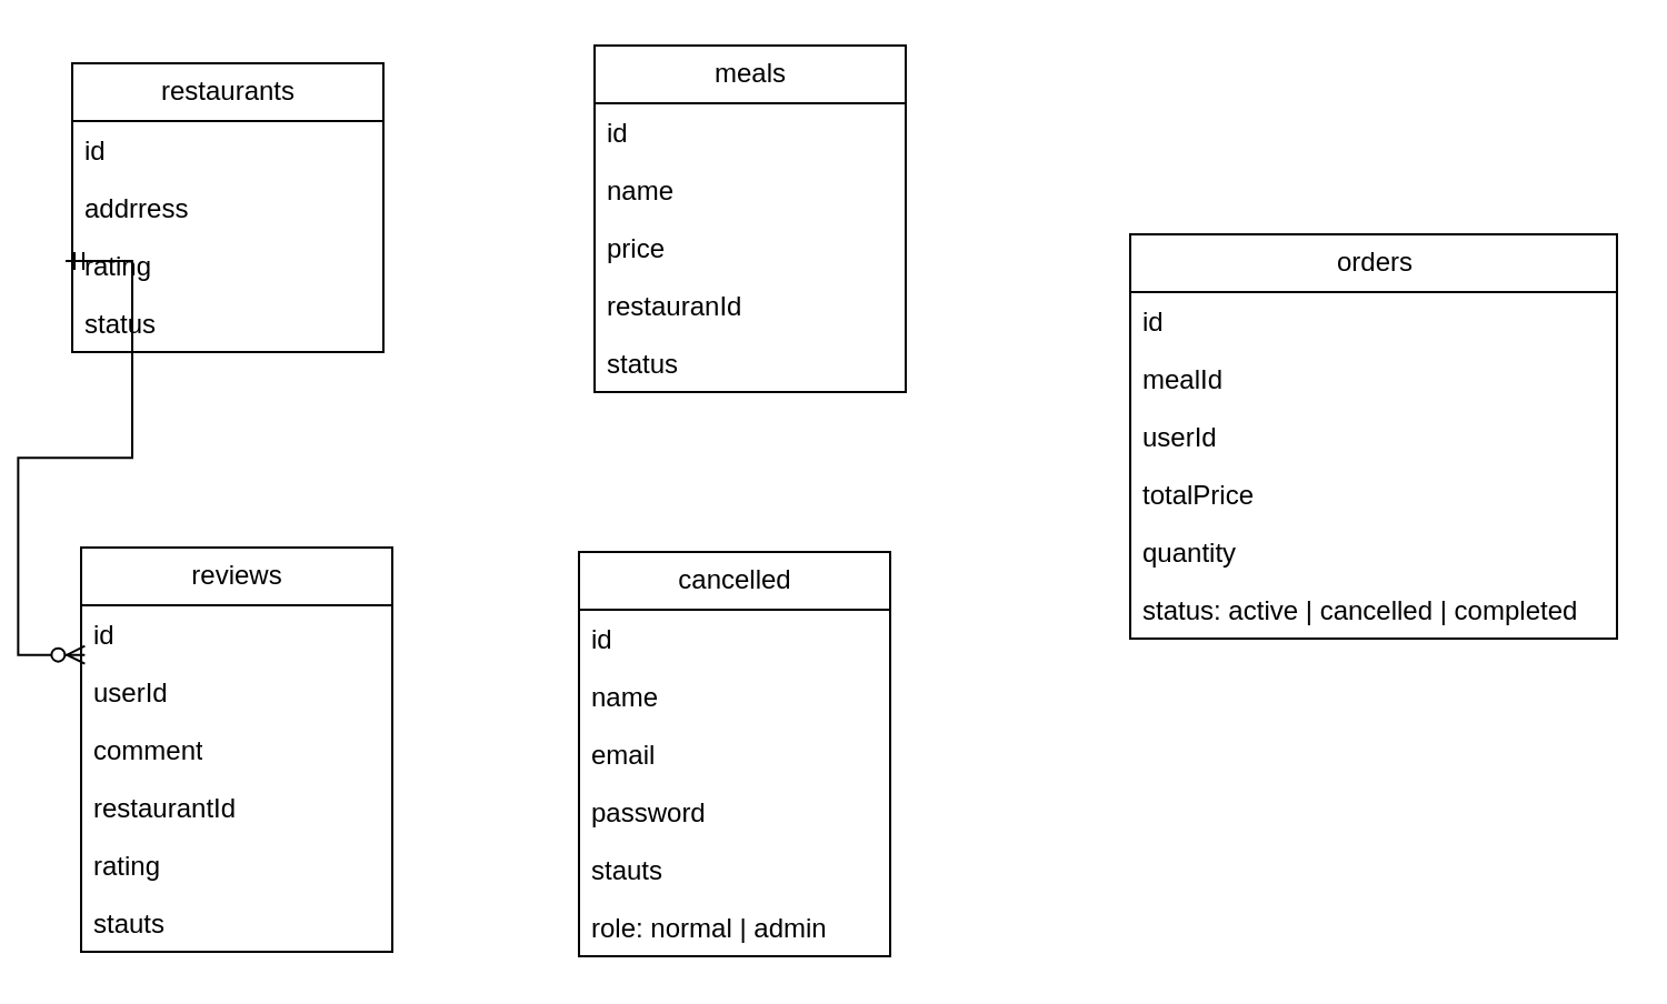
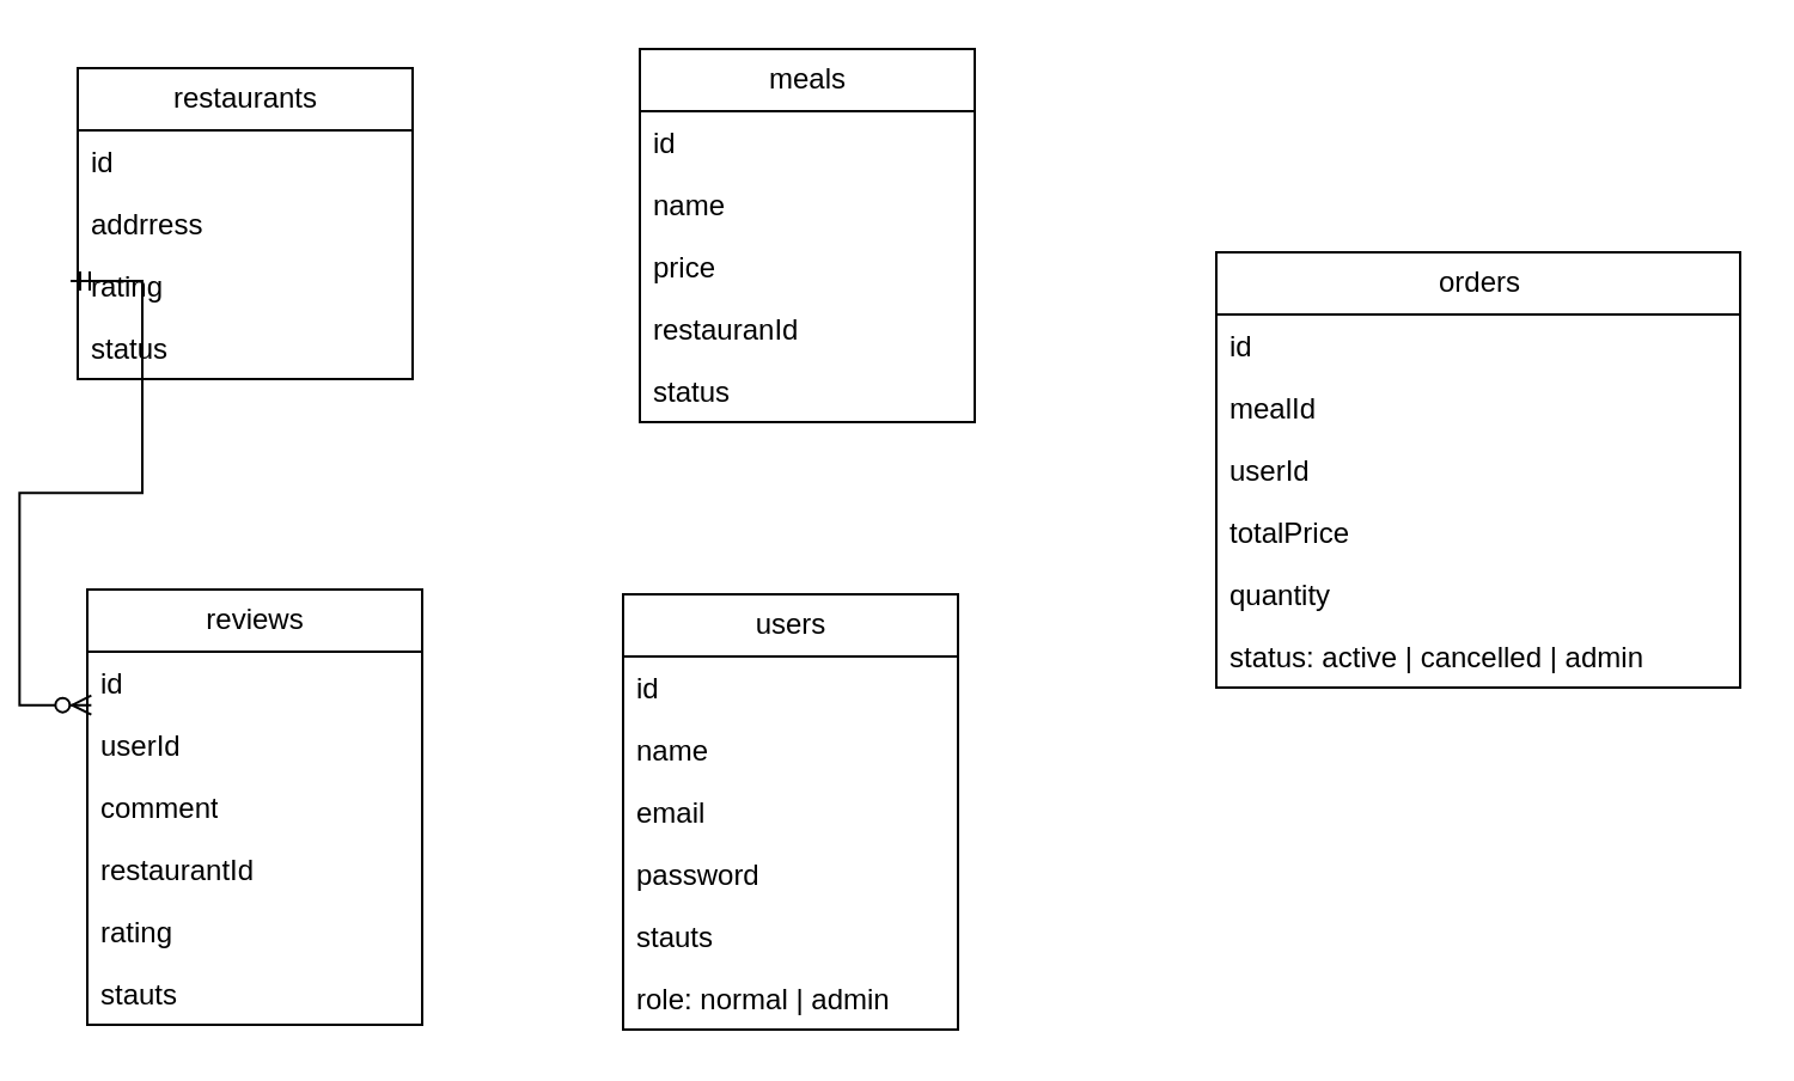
- <mxCell id="21" value="cancelled" style="swimlane;fontStyle=0;childLayout=stackLayout;horizontal=1;startSize=26;fillColor=none;horizontalStack=0;resizeParent=1;resizeParentMax=0;resizeLast=0;collapsible=1;marginBottom=0;html=1;" parent="1" vertex="1"><mxGeometry x="248" y="248" width="140" height="182" as="geometry" /></mxCell>
+ <mxCell id="21" value="users" style="swimlane;fontStyle=0;childLayout=stackLayout;horizontal=1;startSize=26;fillColor=none;horizontalStack=0;resizeParent=1;resizeParentMax=0;resizeLast=0;collapsible=1;marginBottom=0;html=1;" parent="1" vertex="1"><mxGeometry x="248" y="248" width="140" height="182" as="geometry" /></mxCell>
- <mxCell id="20" value="status: active | cancelled | completed" style="text;strokeColor=none;fillColor=none;align=left;verticalAlign=top;spacingLeft=4;spacingRight=4;overflow=hidden;rotatable=0;points=[[0,0.5],[1,0.5]];portConstraint=eastwest;whiteSpace=wrap;html=1;" parent="14" vertex="1"><mxGeometry y="156" width="219" height="26" as="geometry" /></mxCell>
+ <mxCell id="20" value="status: active | cancelled | admin" style="text;strokeColor=none;fillColor=none;align=left;verticalAlign=top;spacingLeft=4;spacingRight=4;overflow=hidden;rotatable=0;points=[[0,0.5],[1,0.5]];portConstraint=eastwest;whiteSpace=wrap;html=1;" parent="14" vertex="1"><mxGeometry y="156" width="219" height="26" as="geometry" /></mxCell>
